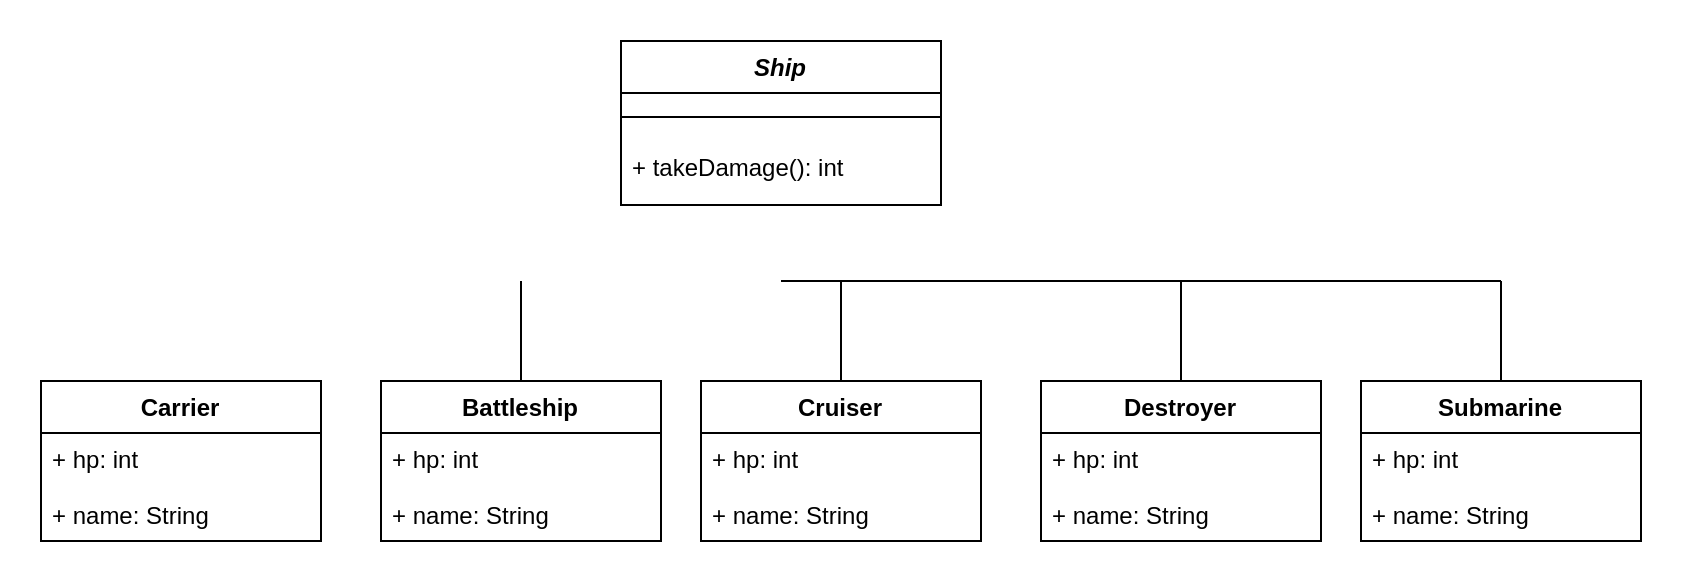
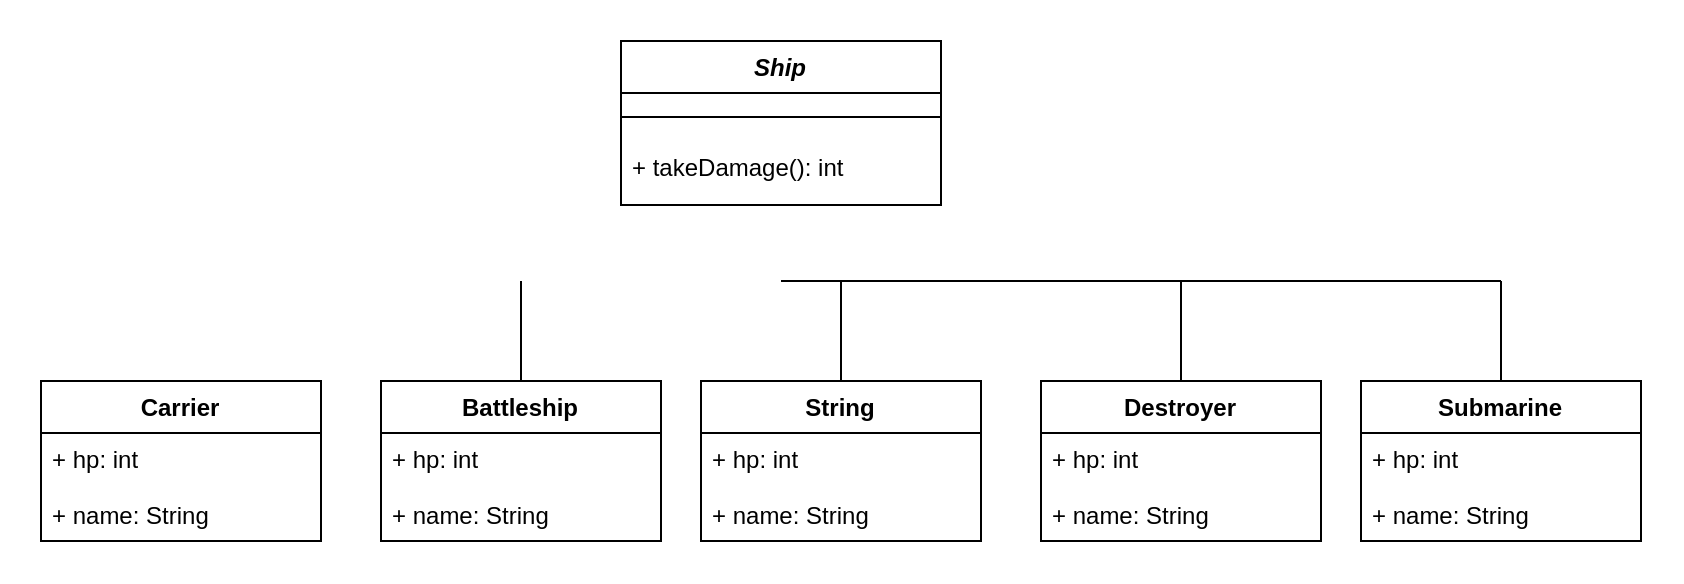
- <mxCell id="14" value="Cruiser" style="swimlane;fontStyle=1;childLayout=stackLayout;horizontal=1;startSize=26;fillColor=none;horizontalStack=0;resizeParent=1;resizeParentMax=0;resizeLast=0;collapsible=1;marginBottom=0;" vertex="1" parent="1"><mxGeometry x="350" y="190" width="140" height="80" as="geometry" /></mxCell>
+ <mxCell id="14" value="String" style="swimlane;fontStyle=1;childLayout=stackLayout;horizontal=1;startSize=26;fillColor=none;horizontalStack=0;resizeParent=1;resizeParentMax=0;resizeLast=0;collapsible=1;marginBottom=0;" vertex="1" parent="1"><mxGeometry x="350" y="190" width="140" height="80" as="geometry" /></mxCell>
